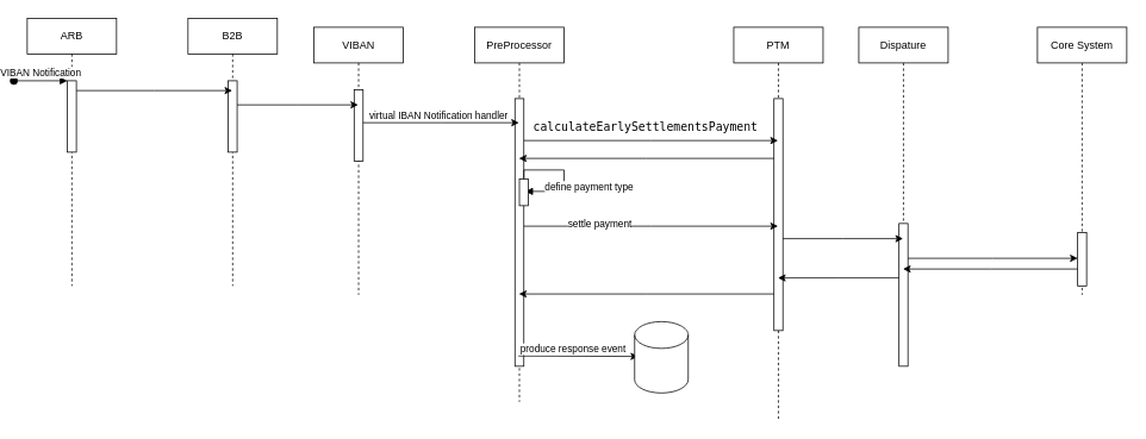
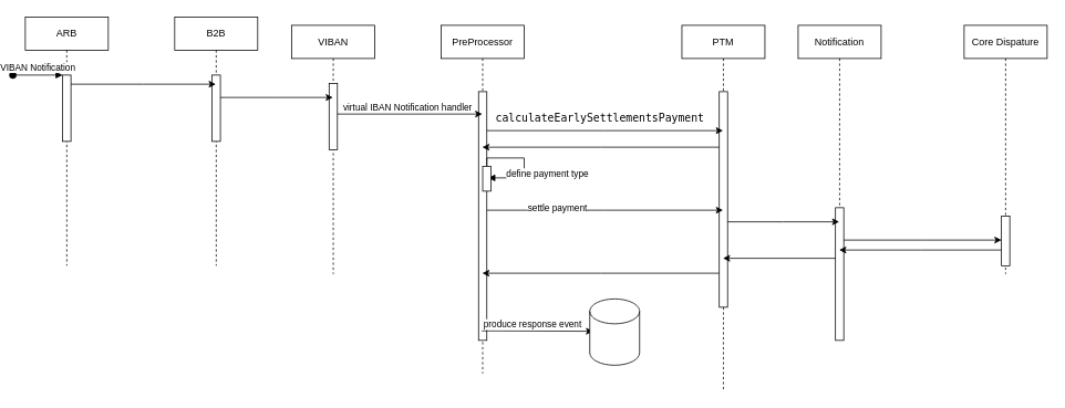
- <mxCell id="11" value="Dispature" style="shape=umlLifeline;perimeter=lifelinePerimeter;whiteSpace=wrap;html=1;container=0;dropTarget=0;collapsible=0;recursiveResize=0;outlineConnect=0;portConstraint=eastwest;newEdgeStyle={&quot;edgeStyle&quot;:&quot;elbowEdgeStyle&quot;,&quot;elbow&quot;:&quot;vertical&quot;,&quot;curved&quot;:0,&quot;rounded&quot;:0};" vertex="1" parent="1"><mxGeometry x="951" y="30" width="100" height="380" as="geometry" /></mxCell>
+ <mxCell id="11" value="Notification" style="shape=umlLifeline;perimeter=lifelinePerimeter;whiteSpace=wrap;html=1;container=0;dropTarget=0;collapsible=0;recursiveResize=0;outlineConnect=0;portConstraint=eastwest;newEdgeStyle={&quot;edgeStyle&quot;:&quot;elbowEdgeStyle&quot;,&quot;elbow&quot;:&quot;vertical&quot;,&quot;curved&quot;:0,&quot;rounded&quot;:0};" vertex="1" parent="1"><mxGeometry x="951" y="30" width="100" height="380" as="geometry" /></mxCell>
- <mxCell id="13" value="Core System" style="shape=umlLifeline;perimeter=lifelinePerimeter;whiteSpace=wrap;html=1;container=0;dropTarget=0;collapsible=0;recursiveResize=0;outlineConnect=0;portConstraint=eastwest;newEdgeStyle={&quot;edgeStyle&quot;:&quot;elbowEdgeStyle&quot;,&quot;elbow&quot;:&quot;vertical&quot;,&quot;curved&quot;:0,&quot;rounded&quot;:0};" vertex="1" parent="1"><mxGeometry x="1151" y="30" width="100" height="300" as="geometry" /></mxCell>
+ <mxCell id="13" value="Core Dispature" style="shape=umlLifeline;perimeter=lifelinePerimeter;whiteSpace=wrap;html=1;container=0;dropTarget=0;collapsible=0;recursiveResize=0;outlineConnect=0;portConstraint=eastwest;newEdgeStyle={&quot;edgeStyle&quot;:&quot;elbowEdgeStyle&quot;,&quot;elbow&quot;:&quot;vertical&quot;,&quot;curved&quot;:0,&quot;rounded&quot;:0};" vertex="1" parent="1"><mxGeometry x="1151" y="30" width="100" height="300" as="geometry" /></mxCell>
